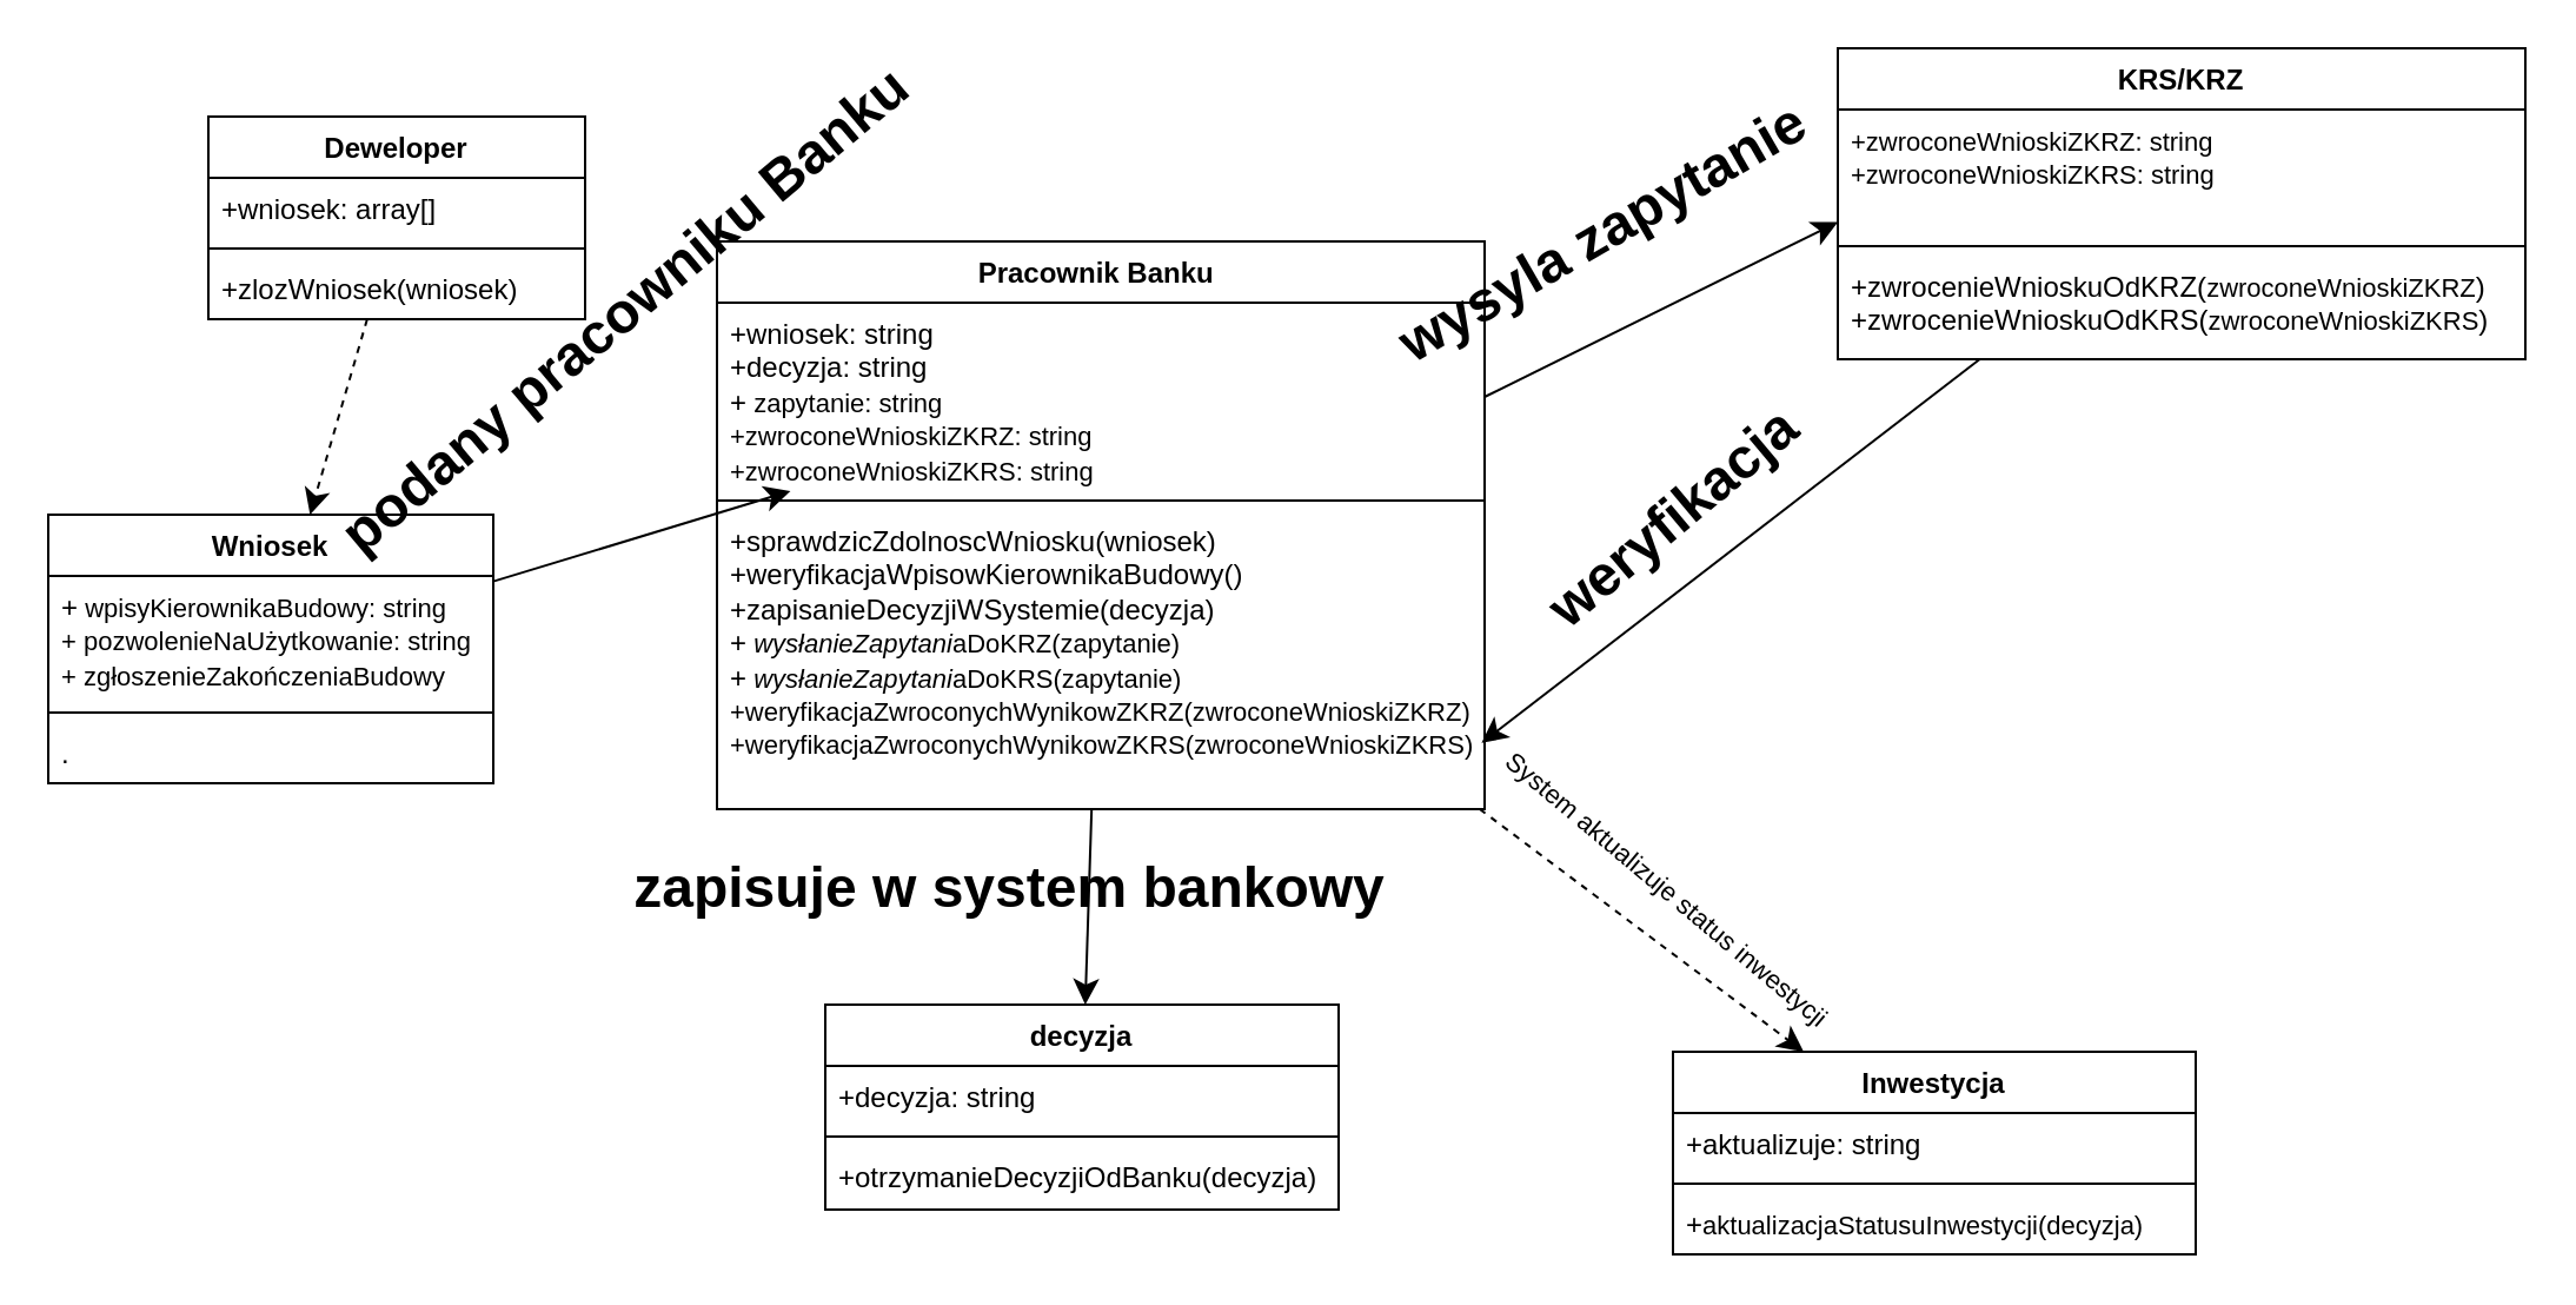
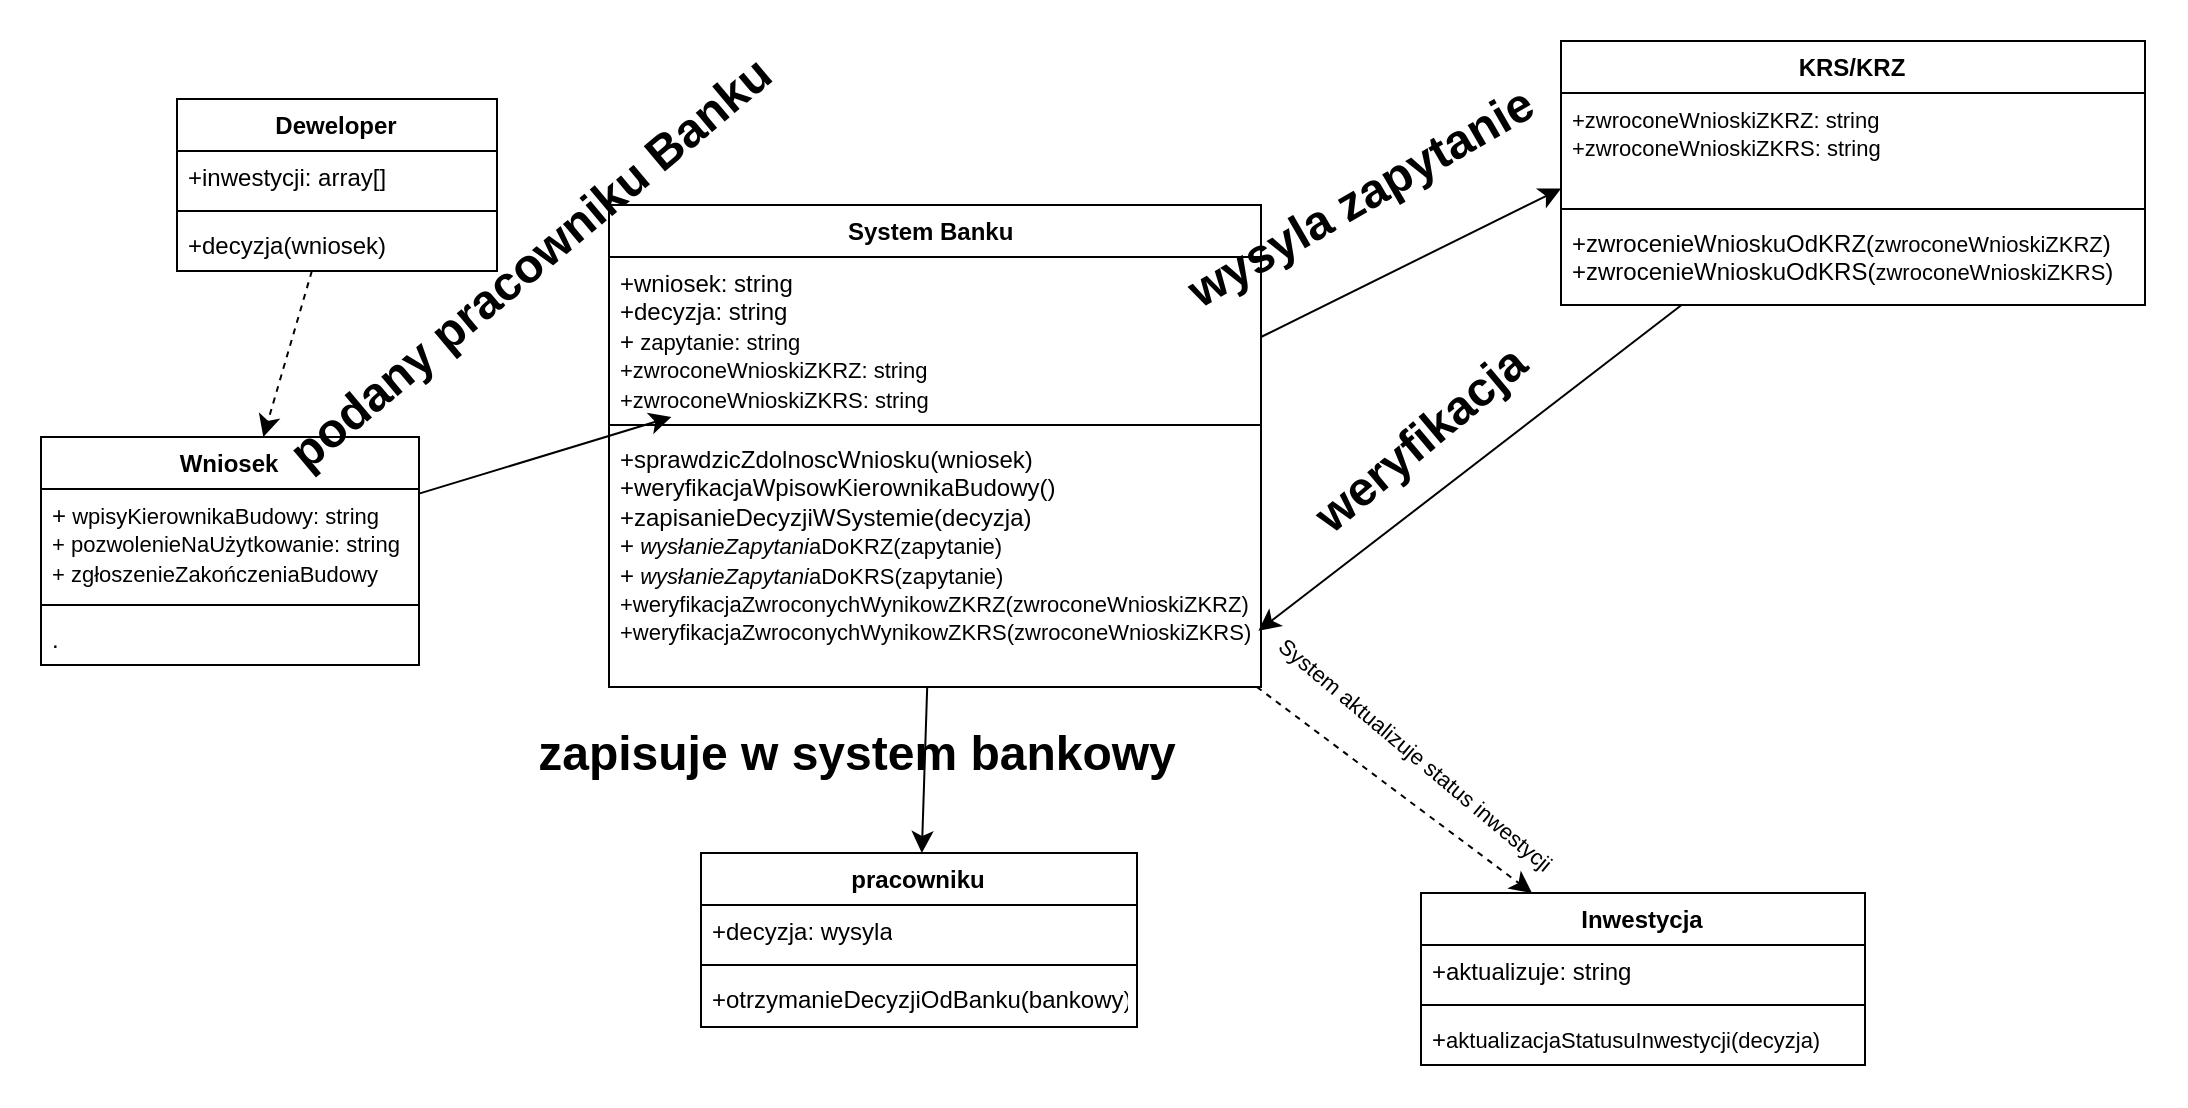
- <mxCell id="8" value="+wniosek: array[]" style="text;strokeColor=none;fillColor=none;align=left;verticalAlign=top;spacingLeft=4;spacingRight=4;overflow=hidden;rotatable=0;points=[[0,0.5],[1,0.5]];portConstraint=eastwest;whiteSpace=wrap;html=1;" vertex="1" parent="7"><mxGeometry y="26" width="160" height="26" as="geometry" /></mxCell>
+ <mxCell id="8" value="+inwestycji: array[]" style="text;strokeColor=none;fillColor=none;align=left;verticalAlign=top;spacingLeft=4;spacingRight=4;overflow=hidden;rotatable=0;points=[[0,0.5],[1,0.5]];portConstraint=eastwest;whiteSpace=wrap;html=1;" vertex="1" parent="7"><mxGeometry y="26" width="160" height="26" as="geometry" /></mxCell>
- <mxCell id="22" value="Pracownik Banku&amp;nbsp;" style="swimlane;fontStyle=1;align=center;verticalAlign=top;childLayout=stackLayout;horizontal=1;startSize=26;horizontalStack=0;resizeParent=1;resizeParentMax=0;resizeLast=0;collapsible=1;marginBottom=0;whiteSpace=wrap;html=1;" vertex="1" parent="1"><mxGeometry x="304" y="102" width="326" height="241" as="geometry" /></mxCell>
+ <mxCell id="22" value="System Banku&amp;nbsp;" style="swimlane;fontStyle=1;align=center;verticalAlign=top;childLayout=stackLayout;horizontal=1;startSize=26;horizontalStack=0;resizeParent=1;resizeParentMax=0;resizeLast=0;collapsible=1;marginBottom=0;whiteSpace=wrap;html=1;" vertex="1" parent="1"><mxGeometry x="304" y="102" width="326" height="241" as="geometry" /></mxCell>
- <mxCell id="10" value="+zlozWniosek(wniosek)" style="text;strokeColor=none;fillColor=none;align=left;verticalAlign=top;spacingLeft=4;spacingRight=4;overflow=hidden;rotatable=0;points=[[0,0.5],[1,0.5]];portConstraint=eastwest;whiteSpace=wrap;html=1;" vertex="1" parent="7"><mxGeometry y="60" width="160" height="26" as="geometry" /></mxCell>
+ <mxCell id="10" value="+decyzja(wniosek)" style="text;strokeColor=none;fillColor=none;align=left;verticalAlign=top;spacingLeft=4;spacingRight=4;overflow=hidden;rotatable=0;points=[[0,0.5],[1,0.5]];portConstraint=eastwest;whiteSpace=wrap;html=1;" vertex="1" parent="7"><mxGeometry y="60" width="160" height="26" as="geometry" /></mxCell>
- <mxCell id="2" value="decyzja" style="swimlane;fontStyle=1;align=center;verticalAlign=top;childLayout=stackLayout;horizontal=1;startSize=26;horizontalStack=0;resizeParent=1;resizeParentMax=0;resizeLast=0;collapsible=1;marginBottom=0;whiteSpace=wrap;html=1;" vertex="1" parent="1"><mxGeometry x="350" y="426" width="218" height="87" as="geometry" /></mxCell>
+ <mxCell id="2" value="pracowniku" style="swimlane;fontStyle=1;align=center;verticalAlign=top;childLayout=stackLayout;horizontal=1;startSize=26;horizontalStack=0;resizeParent=1;resizeParentMax=0;resizeLast=0;collapsible=1;marginBottom=0;whiteSpace=wrap;html=1;" vertex="1" parent="1"><mxGeometry x="350" y="426" width="218" height="87" as="geometry" /></mxCell>
- <mxCell id="3" value="&lt;div&gt;+decyzja: string&lt;/div&gt;&lt;div&gt;&lt;br&gt;&lt;/div&gt;" style="text;strokeColor=none;fillColor=none;align=left;verticalAlign=top;spacingLeft=4;spacingRight=4;overflow=hidden;rotatable=0;points=[[0,0.5],[1,0.5]];portConstraint=eastwest;whiteSpace=wrap;html=1;" vertex="1" parent="2"><mxGeometry y="26" width="218" height="26" as="geometry" /></mxCell>
+ <mxCell id="3" value="&lt;div&gt;+decyzja: wysyla&lt;/div&gt;&lt;div&gt;&lt;br&gt;&lt;/div&gt;" style="text;strokeColor=none;fillColor=none;align=left;verticalAlign=top;spacingLeft=4;spacingRight=4;overflow=hidden;rotatable=0;points=[[0,0.5],[1,0.5]];portConstraint=eastwest;whiteSpace=wrap;html=1;" vertex="1" parent="2"><mxGeometry y="26" width="218" height="26" as="geometry" /></mxCell>
- <mxCell id="5" value="+otrzymanieDecyzjiOdBanku(decyzja)" style="text;strokeColor=none;fillColor=none;align=left;verticalAlign=top;spacingLeft=4;spacingRight=4;overflow=hidden;rotatable=0;points=[[0,0.5],[1,0.5]];portConstraint=eastwest;whiteSpace=wrap;html=1;" vertex="1" parent="2"><mxGeometry y="60" width="218" height="27" as="geometry" /></mxCell>
+ <mxCell id="5" value="+otrzymanieDecyzjiOdBanku(bankowy)" style="text;strokeColor=none;fillColor=none;align=left;verticalAlign=top;spacingLeft=4;spacingRight=4;overflow=hidden;rotatable=0;points=[[0,0.5],[1,0.5]];portConstraint=eastwest;whiteSpace=wrap;html=1;" vertex="1" parent="2"><mxGeometry y="60" width="218" height="27" as="geometry" /></mxCell>
